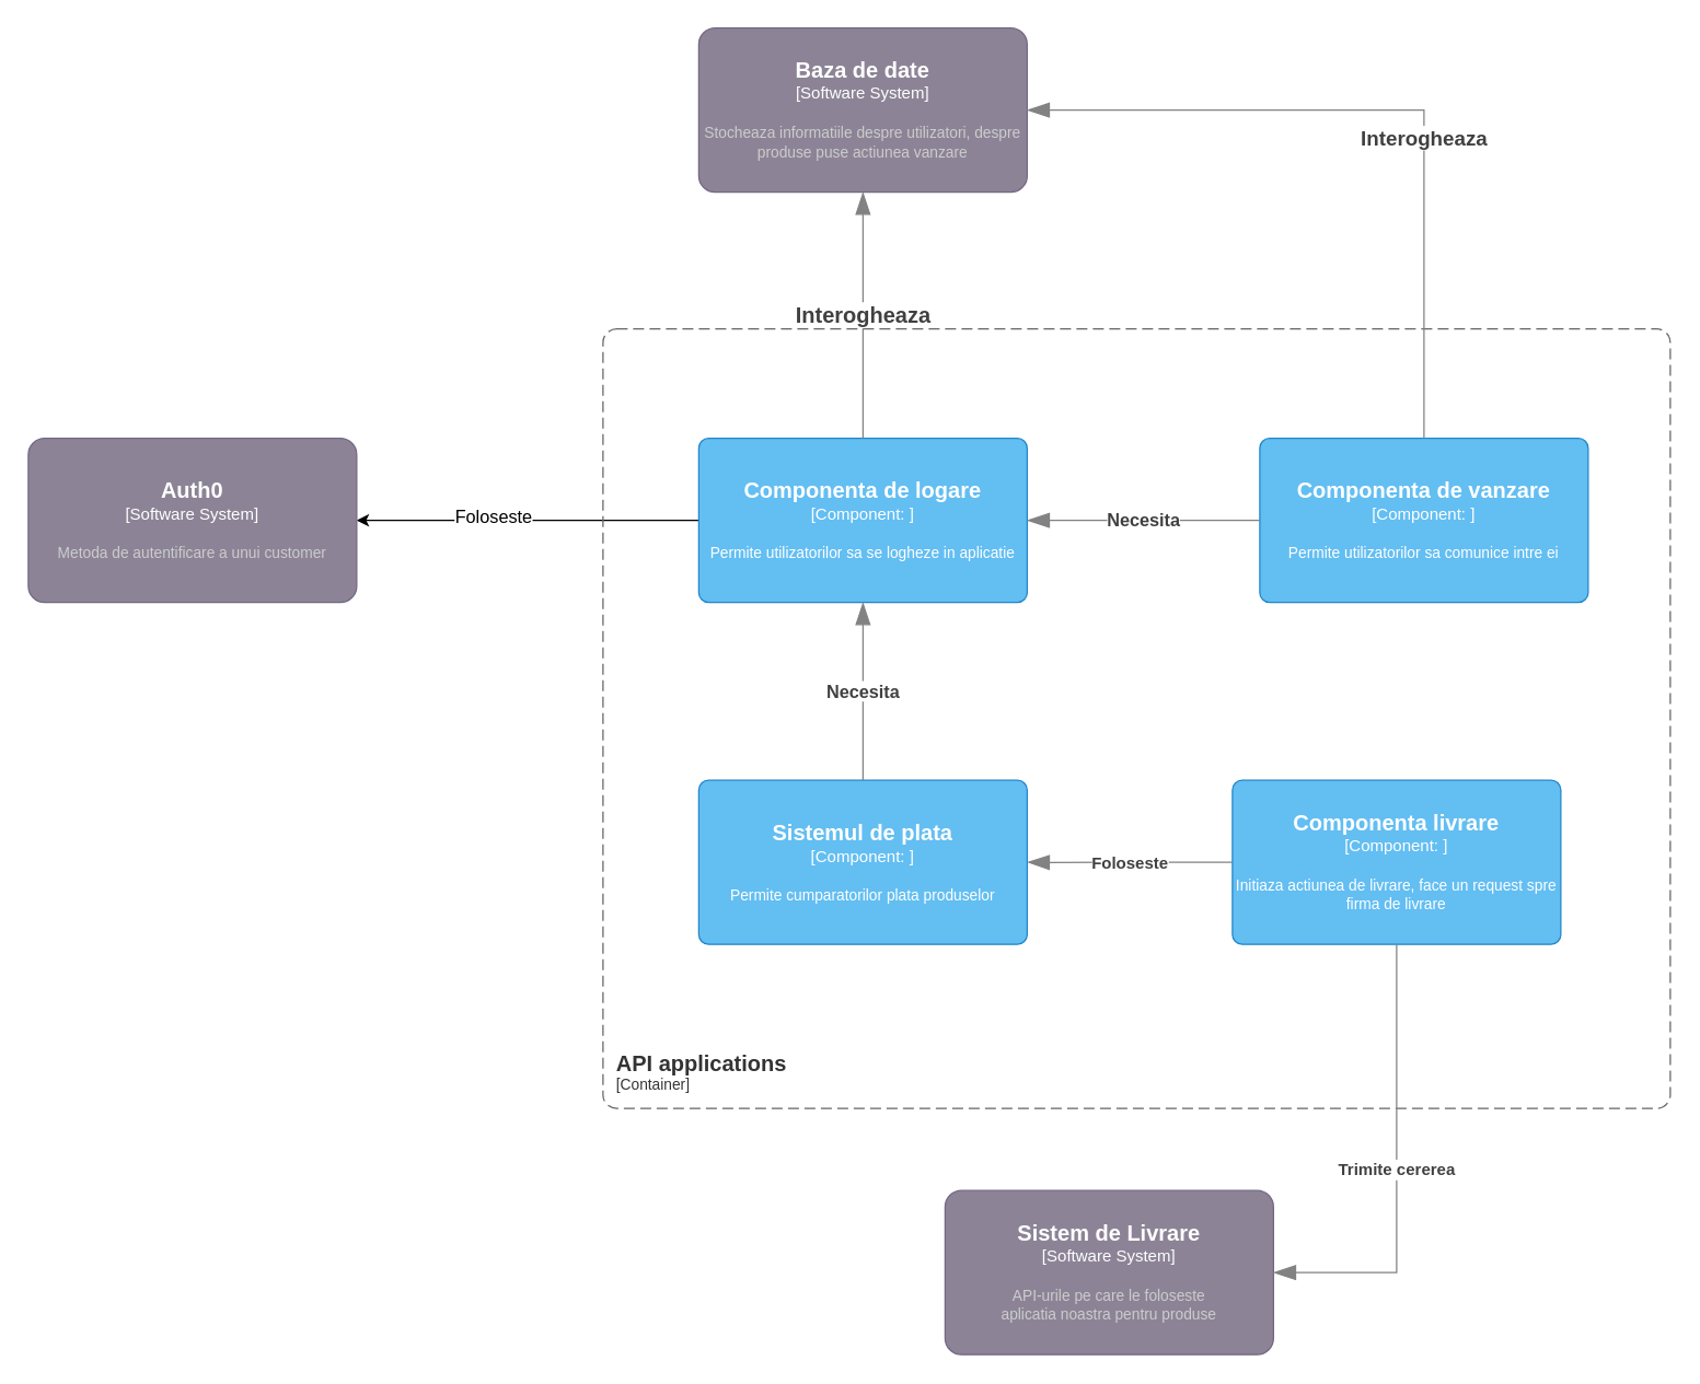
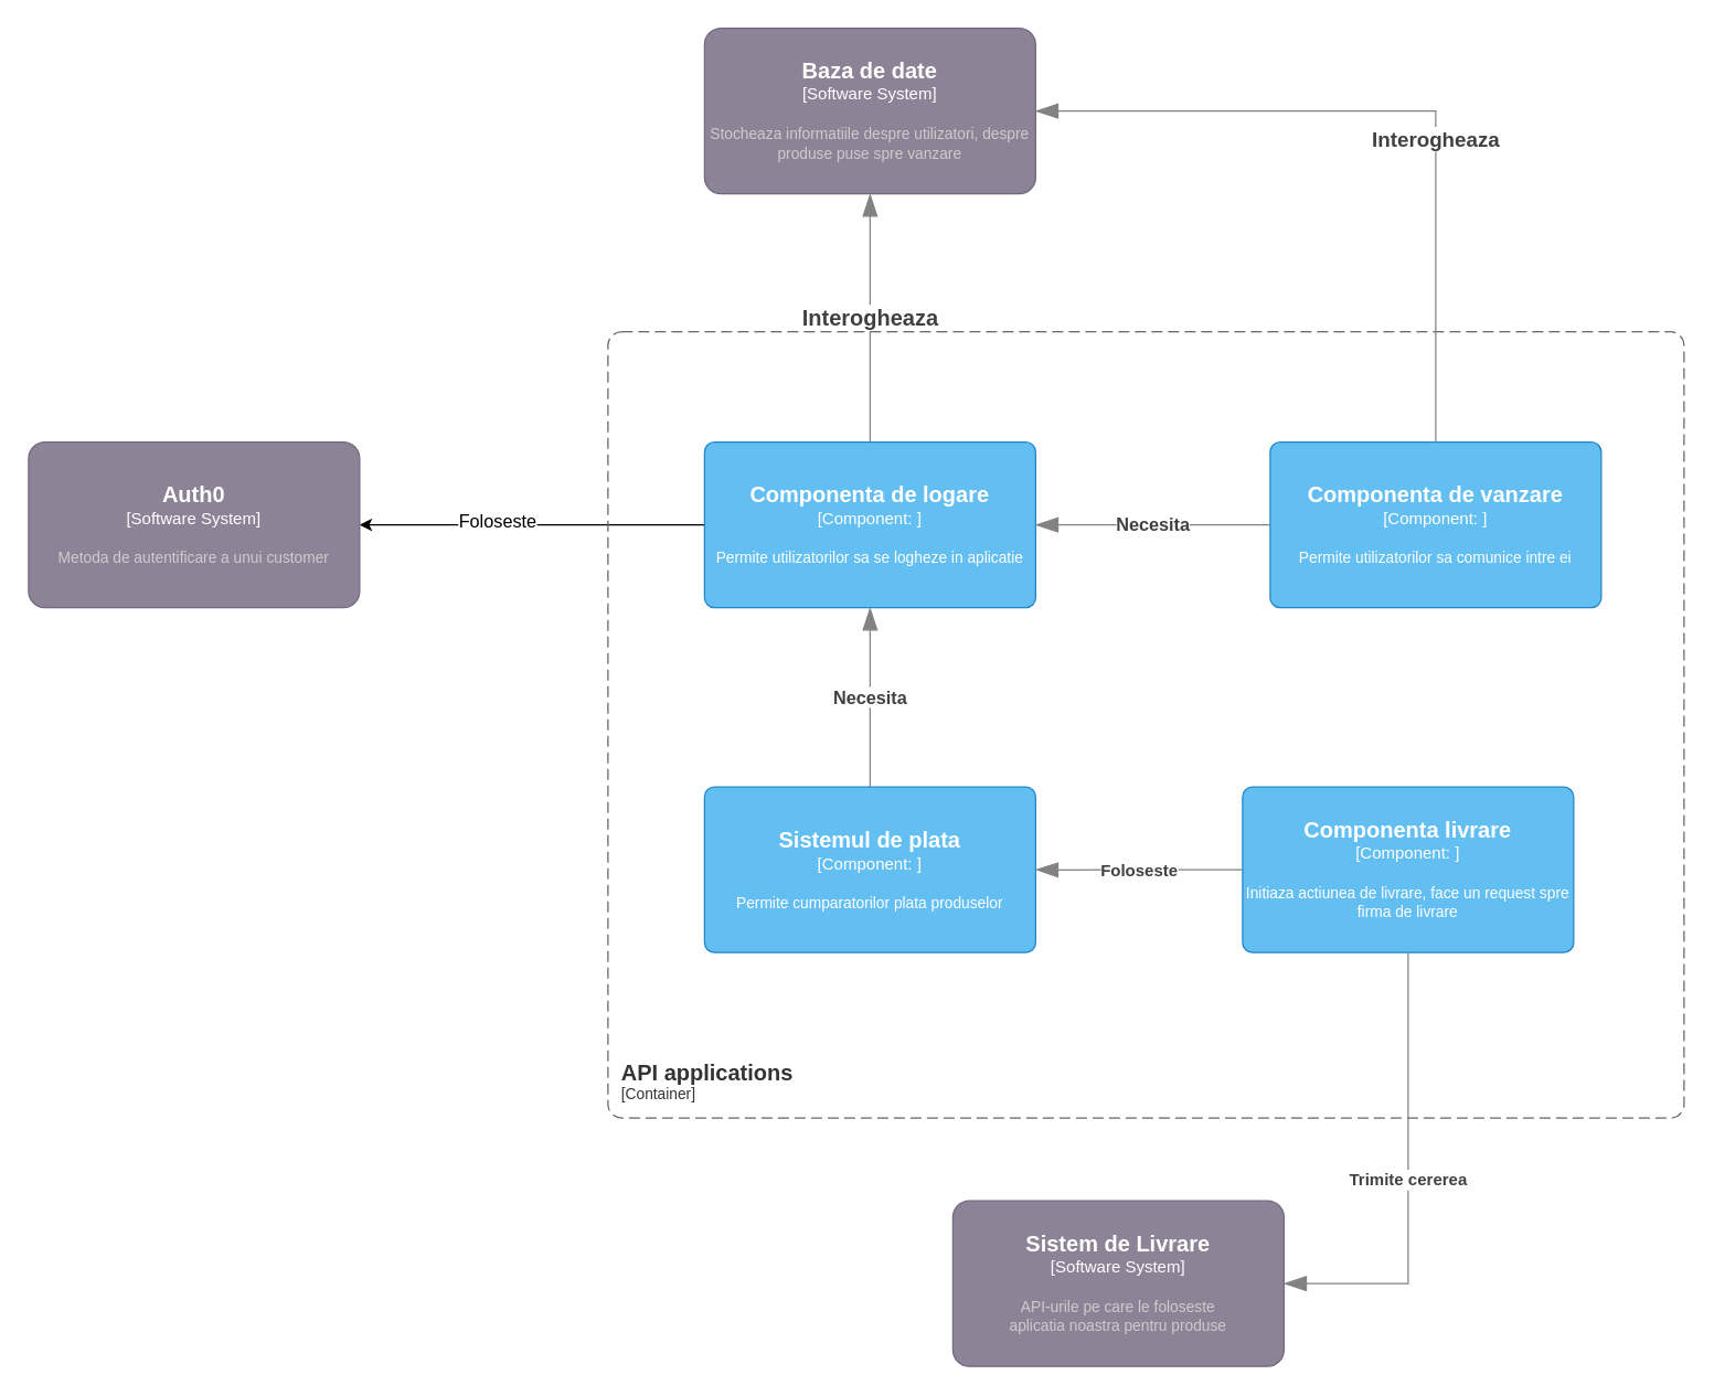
- <mxCell id="9" value="&lt;font style=&quot;font-size: 16px&quot;&gt;&lt;b&gt;Baza de date&lt;/b&gt;&lt;/font&gt;&lt;div&gt;[Software System]&lt;/div&gt;&lt;br&gt;&lt;div&gt;&lt;font style=&quot;font-size: 11px&quot;&gt;&lt;font color=&quot;#cccccc&quot;&gt;Stocheaza informatiile despre utilizatori, despre produse puse actiunea vanzare&lt;/font&gt;&lt;/div&gt;" style="rounded=1;whiteSpace=wrap;html=1;labelBackgroundColor=none;fillColor=#8C8496;fontColor=#ffffff;align=center;arcSize=10;strokeColor=#736782;metaEdit=1;resizable=0;points=[[0.25,0,0],[0.5,0,0],[0.75,0,0],[1,0.25,0],[1,0.5,0],[1,0.75,0],[0.75,1,0],[0.5,1,0],[0.25,1,0],[0,0.75,0],[0,0.5,0],[0,0.25,0]];" parent="1" vertex="1"><mxGeometry x="510" y="20" width="240" height="120" as="geometry" /></mxCell>
+ <mxCell id="9" value="&lt;font style=&quot;font-size: 16px&quot;&gt;&lt;b&gt;Baza de date&lt;/b&gt;&lt;/font&gt;&lt;div&gt;[Software System]&lt;/div&gt;&lt;br&gt;&lt;div&gt;&lt;font style=&quot;font-size: 11px&quot;&gt;&lt;font color=&quot;#cccccc&quot;&gt;Stocheaza informatiile despre utilizatori, despre produse puse spre vanzare&lt;/font&gt;&lt;/div&gt;" style="rounded=1;whiteSpace=wrap;html=1;labelBackgroundColor=none;fillColor=#8C8496;fontColor=#ffffff;align=center;arcSize=10;strokeColor=#736782;metaEdit=1;resizable=0;points=[[0.25,0,0],[0.5,0,0],[0.75,0,0],[1,0.25,0],[1,0.5,0],[1,0.75,0],[0.75,1,0],[0.5,1,0],[0.25,1,0],[0,0.75,0],[0,0.5,0],[0,0.25,0]];" parent="1" vertex="1"><mxGeometry x="510" y="20" width="240" height="120" as="geometry" /></mxCell>
